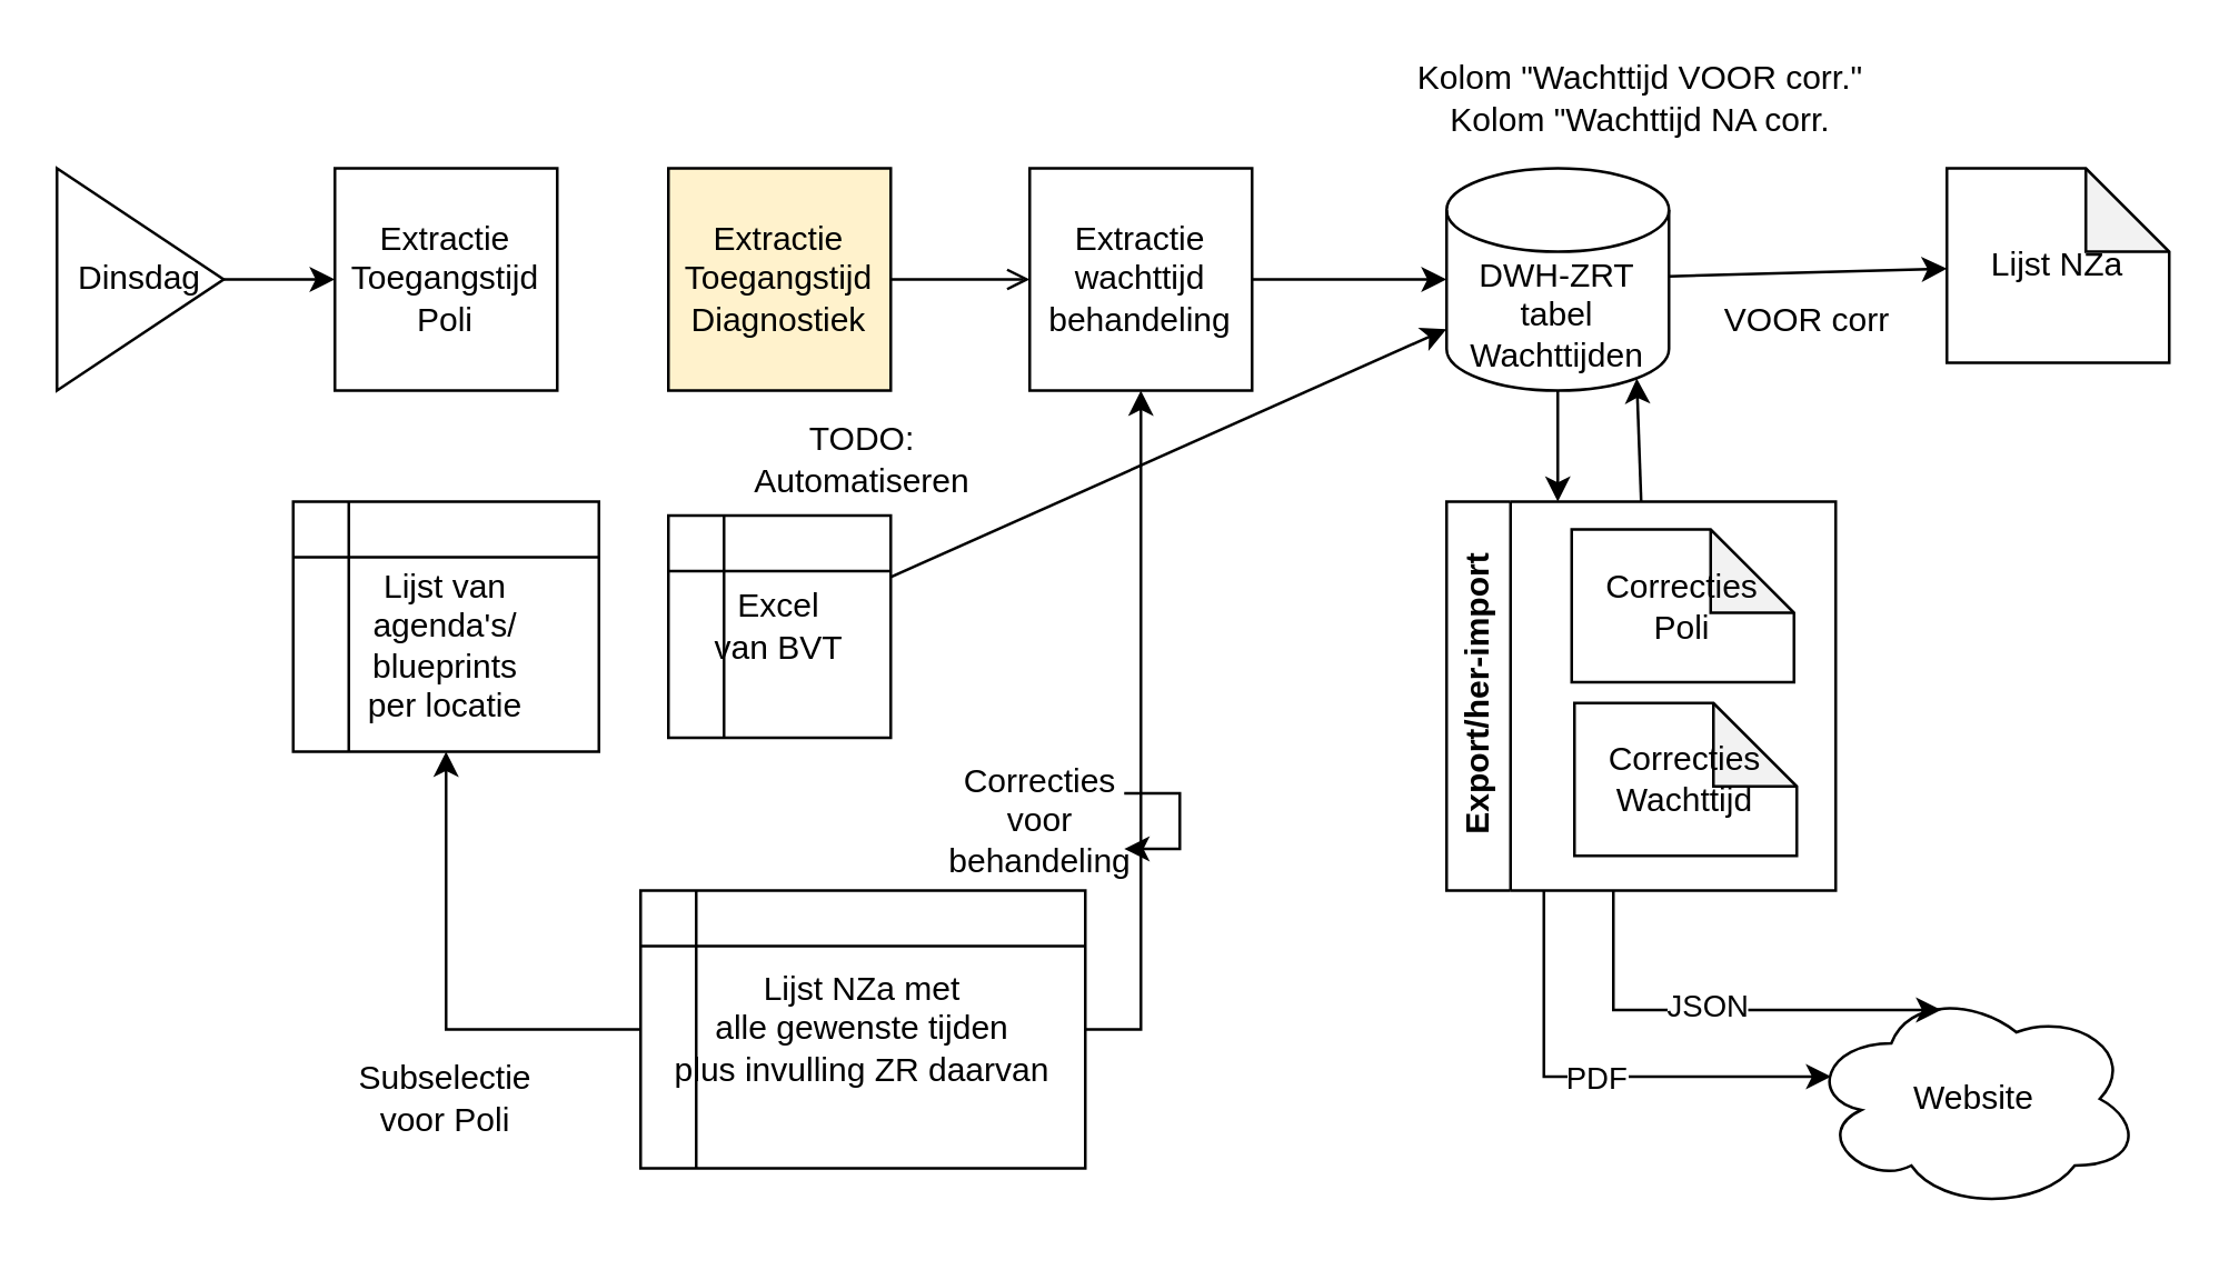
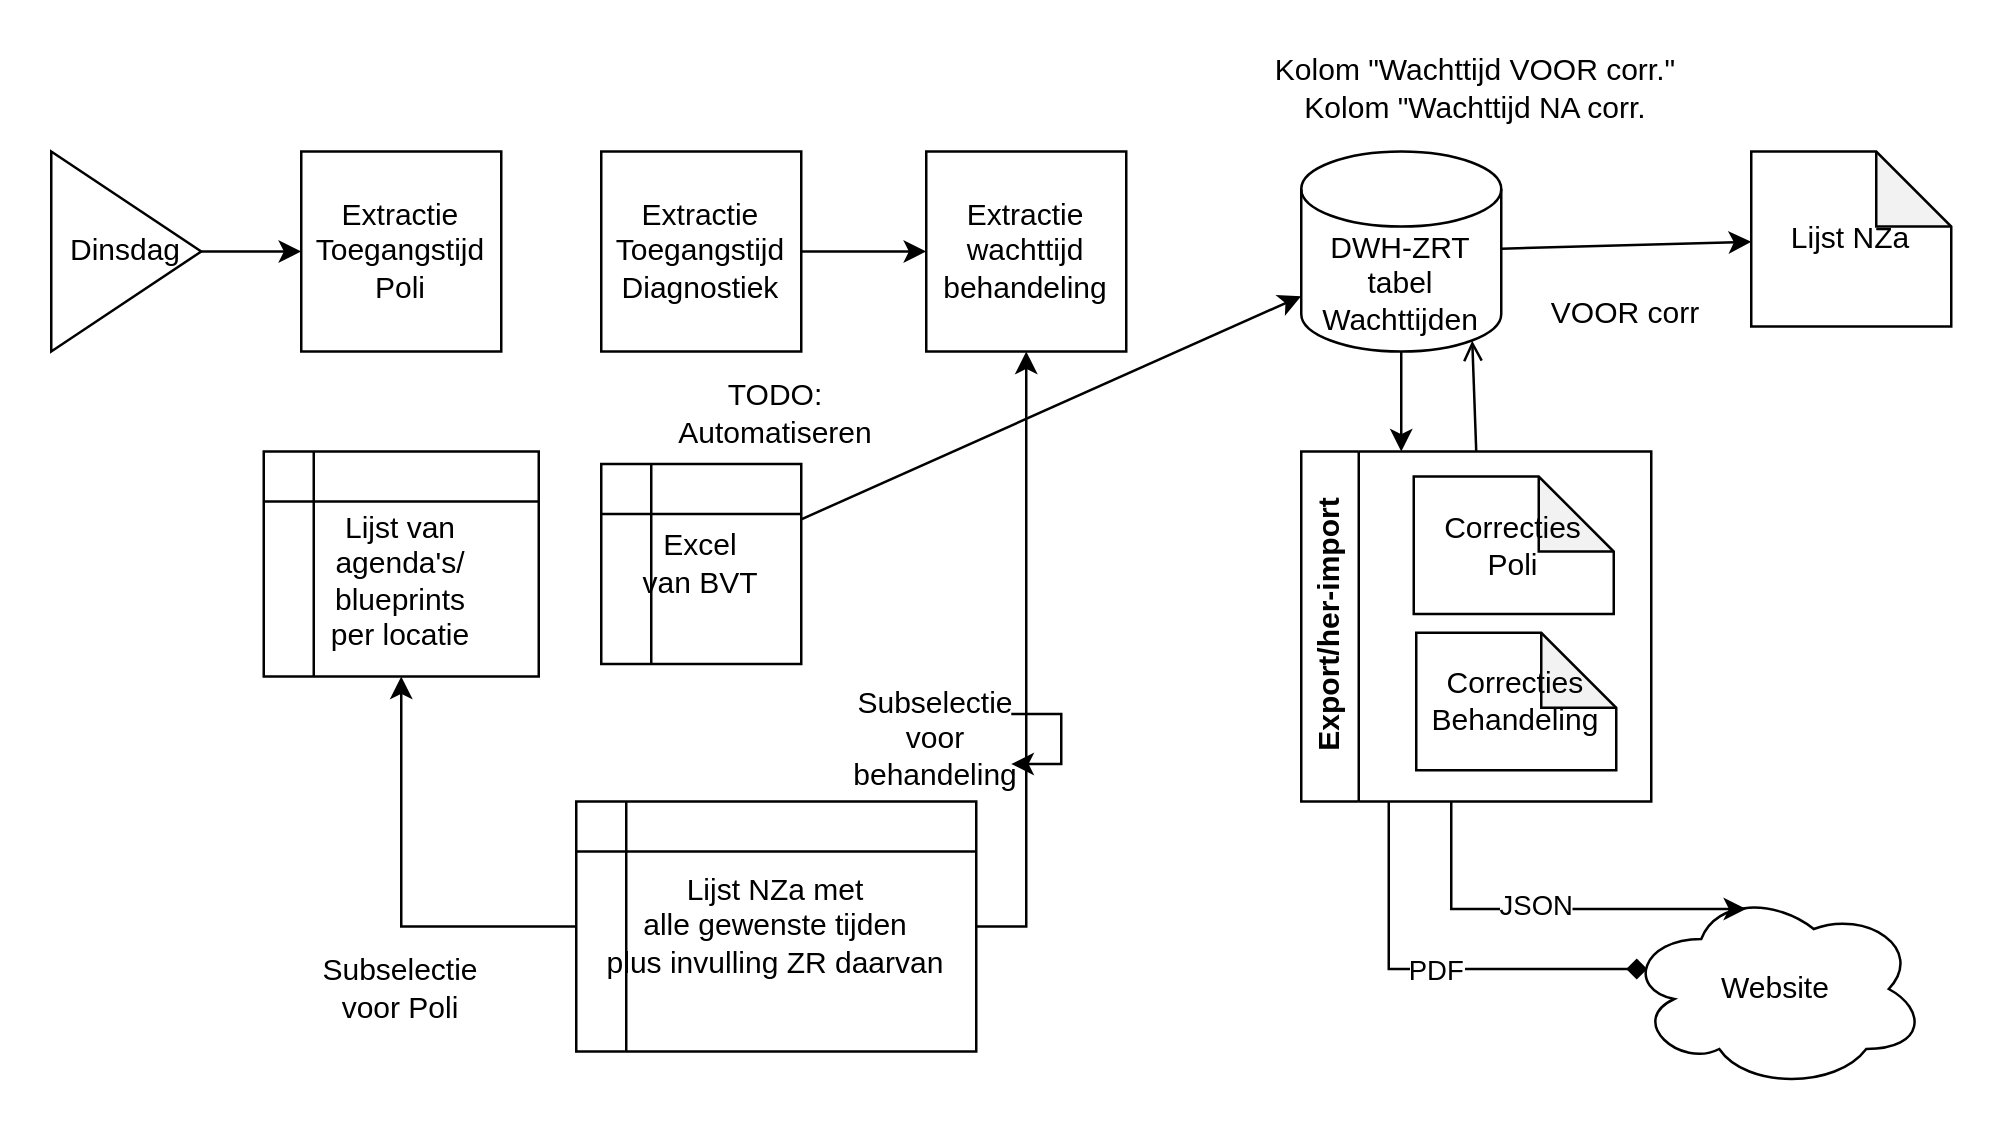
- <mxCell id="9" value="Extractie&lt;div&gt;Toegangstijd&lt;/div&gt;&lt;div&gt;Diagnostiek&lt;/div&gt;" style="whiteSpace=wrap;html=1;aspect=fixed;fillColor=#fff2cc;" vertex="1" parent="1"><mxGeometry x="240" y="60" width="80" height="80" as="geometry" /></mxCell>
+ <mxCell id="9" value="Extractie&lt;div&gt;Toegangstijd&lt;/div&gt;&lt;div&gt;Diagnostiek&lt;/div&gt;" style="whiteSpace=wrap;html=1;aspect=fixed;" vertex="1" parent="1"><mxGeometry x="240" y="60" width="80" height="80" as="geometry" /></mxCell>
- <mxCell id="14" value="" style="endArrow=open;html=1;rounded=0;" edge="1" parent="1" source="9" target="13"><mxGeometry width="50" height="50" relative="1" as="geometry"><mxPoint x="320" y="110" as="sourcePoint" /><mxPoint x="370" y="60" as="targetPoint" /></mxGeometry></mxCell>
+ <mxCell id="14" value="" style="endArrow=classic;html=1;rounded=0;" edge="1" parent="1" source="9" target="13"><mxGeometry width="50" height="50" relative="1" as="geometry"><mxPoint x="320" y="110" as="sourcePoint" /><mxPoint x="370" y="60" as="targetPoint" /></mxGeometry></mxCell>
- <mxCell id="18" value="" style="endArrow=classic;html=1;rounded=0;" edge="1" parent="1" source="13" target="17"><mxGeometry width="50" height="50" relative="1" as="geometry"><mxPoint x="290" y="310" as="sourcePoint" /><mxPoint x="340" y="260" as="targetPoint" /></mxGeometry></mxCell>
- <mxCell id="27" value="VOOR corr" style="text;html=1;align=center;verticalAlign=middle;whiteSpace=wrap;rounded=0;" vertex="1" parent="1"><mxGeometry x="610" y="100" width="80" height="30" as="geometry" /></mxCell>
+ <mxCell id="27" value="VOOR corr" style="text;html=1;align=center;verticalAlign=middle;whiteSpace=wrap;rounded=0;" vertex="1" parent="1"><mxGeometry x="610" y="110" width="80" height="30" as="geometry" /></mxCell>
- <mxCell id="28" value="" style="endArrow=classic;html=1;rounded=0;entryX=0.855;entryY=1;entryDx=0;entryDy=-4.35;entryPerimeter=0;exitX=0.5;exitY=0;exitDx=0;exitDy=0;" edge="1" parent="1" source="21" target="17"><mxGeometry width="50" height="50" relative="1" as="geometry"><mxPoint x="600" y="180" as="sourcePoint" /><mxPoint x="570" y="190" as="targetPoint" /></mxGeometry></mxCell>
+ <mxCell id="28" value="" style="endArrow=open;html=1;rounded=0;entryX=0.855;entryY=1;entryDx=0;entryDy=-4.35;entryPerimeter=0;exitX=0.5;exitY=0;exitDx=0;exitDy=0;" edge="1" parent="1" source="21" target="17"><mxGeometry width="50" height="50" relative="1" as="geometry"><mxPoint x="600" y="180" as="sourcePoint" /><mxPoint x="570" y="190" as="targetPoint" /></mxGeometry></mxCell>
- <mxCell id="23" value="Correcties&lt;div&gt;Wachttijd&lt;/div&gt;" style="shape=note;whiteSpace=wrap;html=1;backgroundOutline=1;darkOpacity=0.05;" vertex="1" parent="21"><mxGeometry x="46" y="72.5" width="80" height="55" as="geometry" /></mxCell>
+ <mxCell id="23" value="Correcties&lt;div&gt;Behandeling&lt;/div&gt;" style="shape=note;whiteSpace=wrap;html=1;backgroundOutline=1;darkOpacity=0.05;" vertex="1" parent="21"><mxGeometry x="46" y="72.5" width="80" height="55" as="geometry" /></mxCell>
- <mxCell id="16" value="Correcties&lt;div&gt;voor behandeling&lt;/div&gt;" style="text;html=1;align=center;verticalAlign=middle;whiteSpace=wrap;rounded=0;" vertex="1" parent="1"><mxGeometry x="344" y="280" width="60" height="30" as="geometry" /></mxCell>
+ <mxCell id="16" value="Subselectie&lt;div&gt;voor behandeling&lt;/div&gt;" style="text;html=1;align=center;verticalAlign=middle;whiteSpace=wrap;rounded=0;" vertex="1" parent="1"><mxGeometry x="344" y="280" width="60" height="30" as="geometry" /></mxCell>
- <mxCell id="30" value="" style="endArrow=classic;html=1;rounded=0;entryX=0.07;entryY=0.4;entryDx=0;entryDy=0;entryPerimeter=0;exitX=0.25;exitY=1;exitDx=0;exitDy=0;" edge="1" parent="1" source="21" target="29"><mxGeometry relative="1" as="geometry"><mxPoint x="580" y="320" as="sourcePoint" /><mxPoint x="360" y="280" as="targetPoint" /><Array as="points"><mxPoint x="555" y="387" /></Array></mxGeometry></mxCell>
+ <mxCell id="30" value="" style="endArrow=diamond;html=1;rounded=0;entryX=0.07;entryY=0.4;entryDx=0;entryDy=0;entryPerimeter=0;exitX=0.25;exitY=1;exitDx=0;exitDy=0;" edge="1" parent="1" source="21" target="29"><mxGeometry relative="1" as="geometry"><mxPoint x="580" y="320" as="sourcePoint" /><mxPoint x="360" y="280" as="targetPoint" /><Array as="points"><mxPoint x="555" y="387" /></Array></mxGeometry></mxCell>
